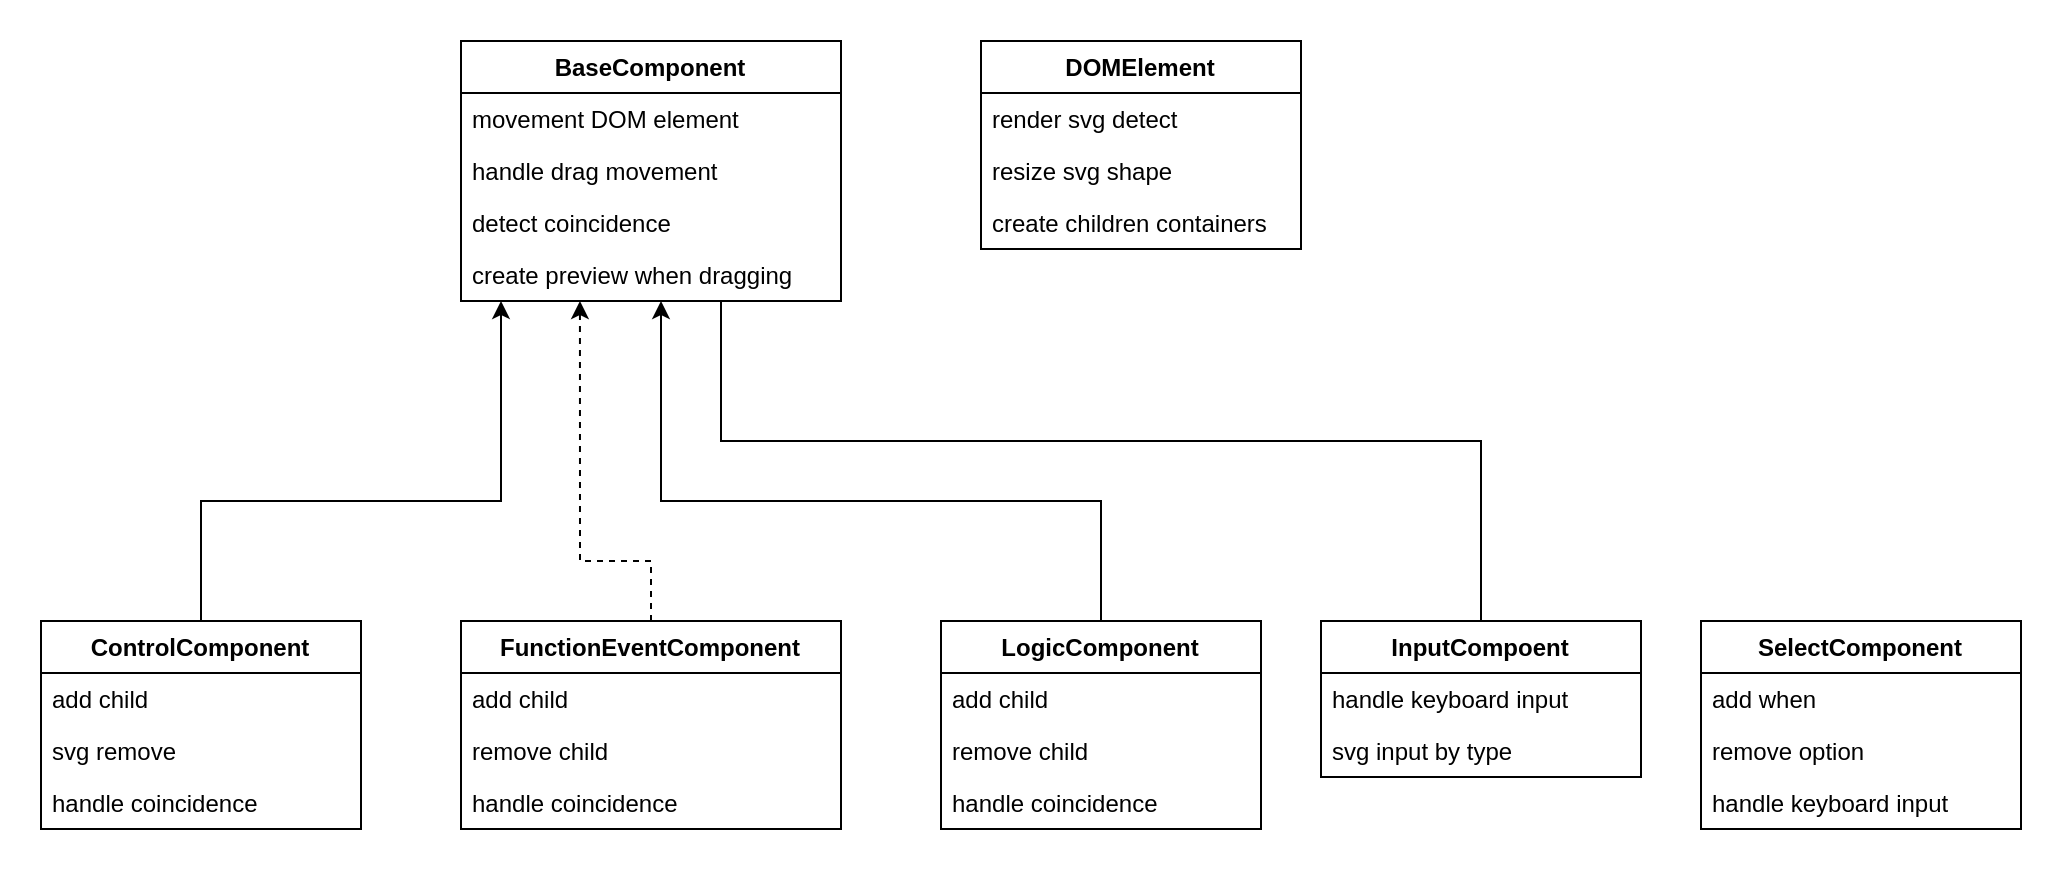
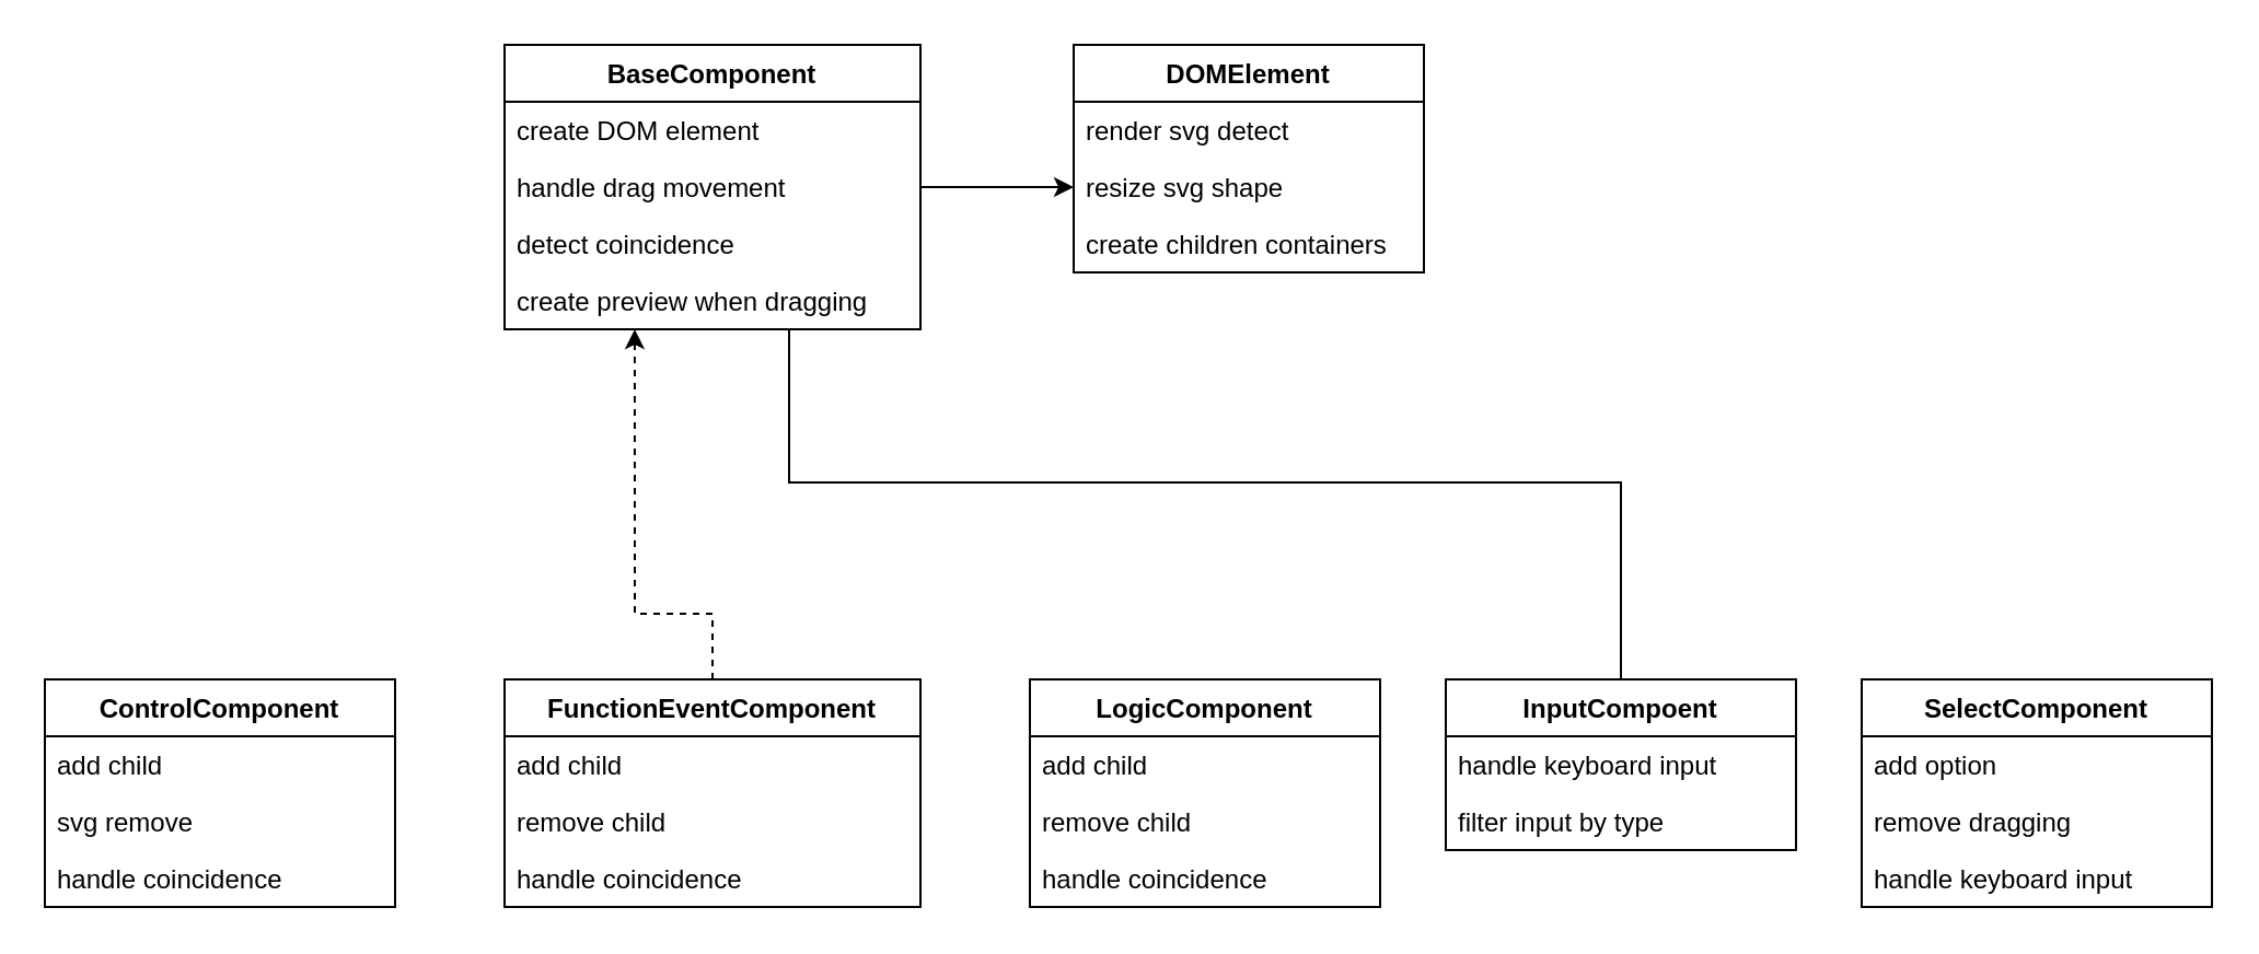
- <mxCell id="3" value="movement DOM element" style="text;strokeColor=none;fillColor=none;align=left;verticalAlign=top;spacingLeft=4;spacingRight=4;overflow=hidden;rotatable=0;points=[[0,0.5],[1,0.5]];portConstraint=eastwest;" vertex="1" parent="2"><mxGeometry y="26" width="190" height="26" as="geometry" /></mxCell>
+ <mxCell id="3" value="create DOM element" style="text;strokeColor=none;fillColor=none;align=left;verticalAlign=top;spacingLeft=4;spacingRight=4;overflow=hidden;rotatable=0;points=[[0,0.5],[1,0.5]];portConstraint=eastwest;" vertex="1" parent="2"><mxGeometry y="26" width="190" height="26" as="geometry" /></mxCell>
+ <mxCell id="11" style="edgeStyle=orthogonalEdgeStyle;rounded=0;orthogonalLoop=1;jettySize=auto;html=1;exitX=1;exitY=0.5;exitDx=0;exitDy=0;entryX=0;entryY=0.5;entryDx=0;entryDy=0;" edge="1" parent="1" source="4" target="9"><mxGeometry relative="1" as="geometry" /></mxCell>
- <mxCell id="12" style="edgeStyle=orthogonalEdgeStyle;rounded=0;orthogonalLoop=1;jettySize=auto;html=1;exitX=0.5;exitY=0;exitDx=0;exitDy=0;" edge="1" parent="1" source="13" target="2"><mxGeometry relative="1" as="geometry"><mxPoint x="250" y="150" as="targetPoint" /><Array as="points"><mxPoint x="100" y="250" /><mxPoint x="250" y="250" /></Array></mxGeometry></mxCell>
- <mxCell id="17" style="edgeStyle=orthogonalEdgeStyle;rounded=0;orthogonalLoop=1;jettySize=auto;html=1;exitX=0.5;exitY=0;exitDx=0;exitDy=0;" edge="1" parent="1" source="18" target="6"><mxGeometry relative="1" as="geometry"><mxPoint x="311" y="150" as="targetPoint" /><Array as="points"><mxPoint x="550" y="250" /><mxPoint x="330" y="250" /></Array></mxGeometry></mxCell>
- <mxCell id="23" value="add when" style="text;strokeColor=none;fillColor=none;align=left;verticalAlign=top;spacingLeft=4;spacingRight=4;overflow=hidden;rotatable=0;points=[[0,0.5],[1,0.5]];portConstraint=eastwest;" vertex="1" parent="22"><mxGeometry y="26" width="160" height="26" as="geometry" /></mxCell>
+ <mxCell id="23" value="add option" style="text;strokeColor=none;fillColor=none;align=left;verticalAlign=top;spacingLeft=4;spacingRight=4;overflow=hidden;rotatable=0;points=[[0,0.5],[1,0.5]];portConstraint=eastwest;" vertex="1" parent="22"><mxGeometry y="26" width="160" height="26" as="geometry" /></mxCell>
- <mxCell id="34" value="svg input by type" style="text;strokeColor=none;fillColor=none;align=left;verticalAlign=top;spacingLeft=4;spacingRight=4;overflow=hidden;rotatable=0;points=[[0,0.5],[1,0.5]];portConstraint=eastwest;" vertex="1" parent="32"><mxGeometry y="52" width="160" height="26" as="geometry" /></mxCell>
+ <mxCell id="34" value="filter input by type" style="text;strokeColor=none;fillColor=none;align=left;verticalAlign=top;spacingLeft=4;spacingRight=4;overflow=hidden;rotatable=0;points=[[0,0.5],[1,0.5]];portConstraint=eastwest;" vertex="1" parent="32"><mxGeometry y="52" width="160" height="26" as="geometry" /></mxCell>
- <mxCell id="24" value="remove option" style="text;strokeColor=none;fillColor=none;align=left;verticalAlign=top;spacingLeft=4;spacingRight=4;overflow=hidden;rotatable=0;points=[[0,0.5],[1,0.5]];portConstraint=eastwest;" vertex="1" parent="22"><mxGeometry y="52" width="160" height="26" as="geometry" /></mxCell>
+ <mxCell id="24" value="remove dragging" style="text;strokeColor=none;fillColor=none;align=left;verticalAlign=top;spacingLeft=4;spacingRight=4;overflow=hidden;rotatable=0;points=[[0,0.5],[1,0.5]];portConstraint=eastwest;" vertex="1" parent="22"><mxGeometry y="52" width="160" height="26" as="geometry" /></mxCell>
